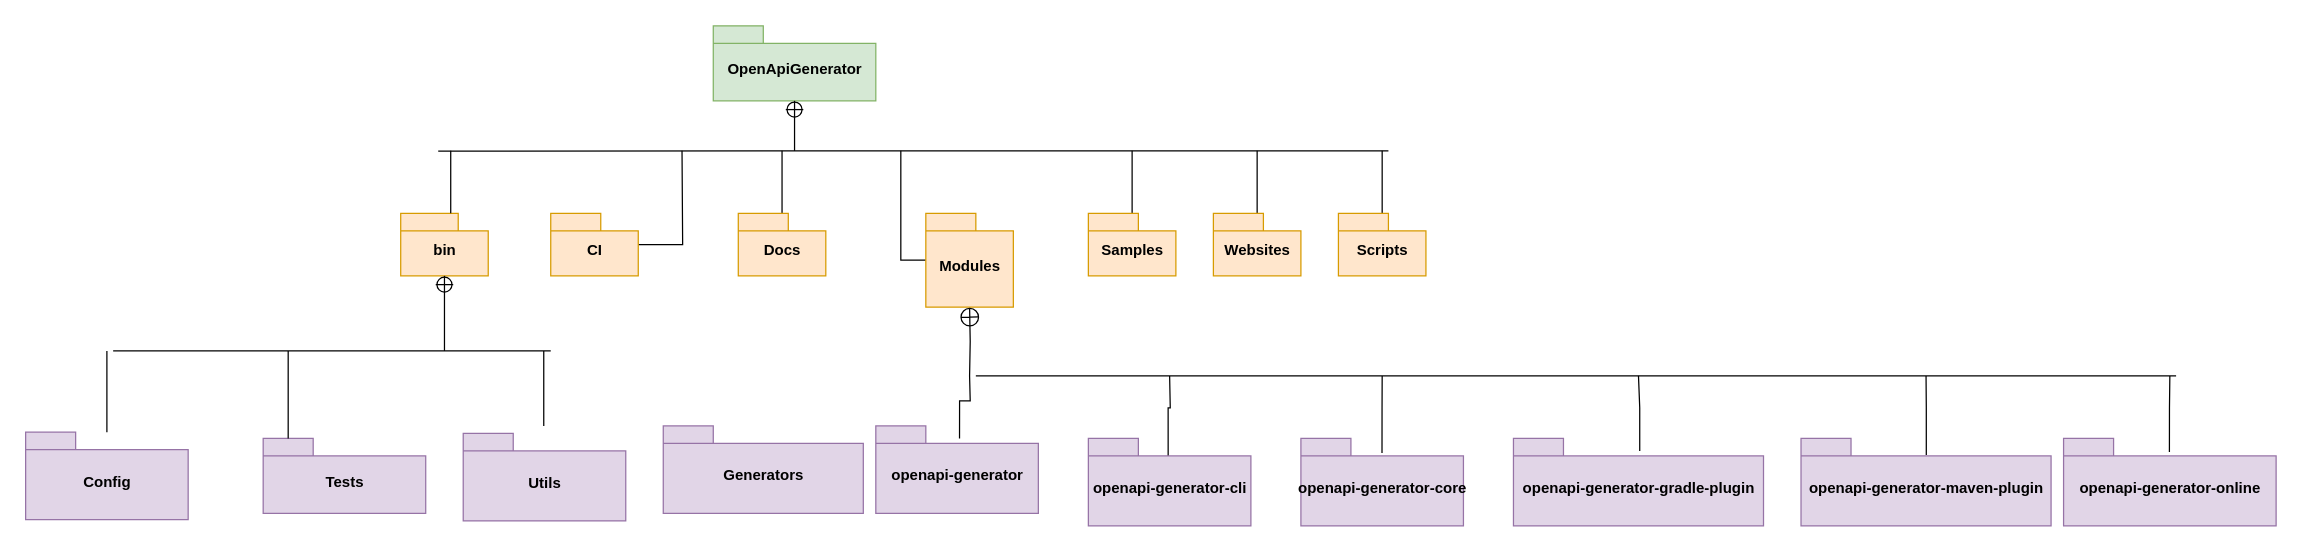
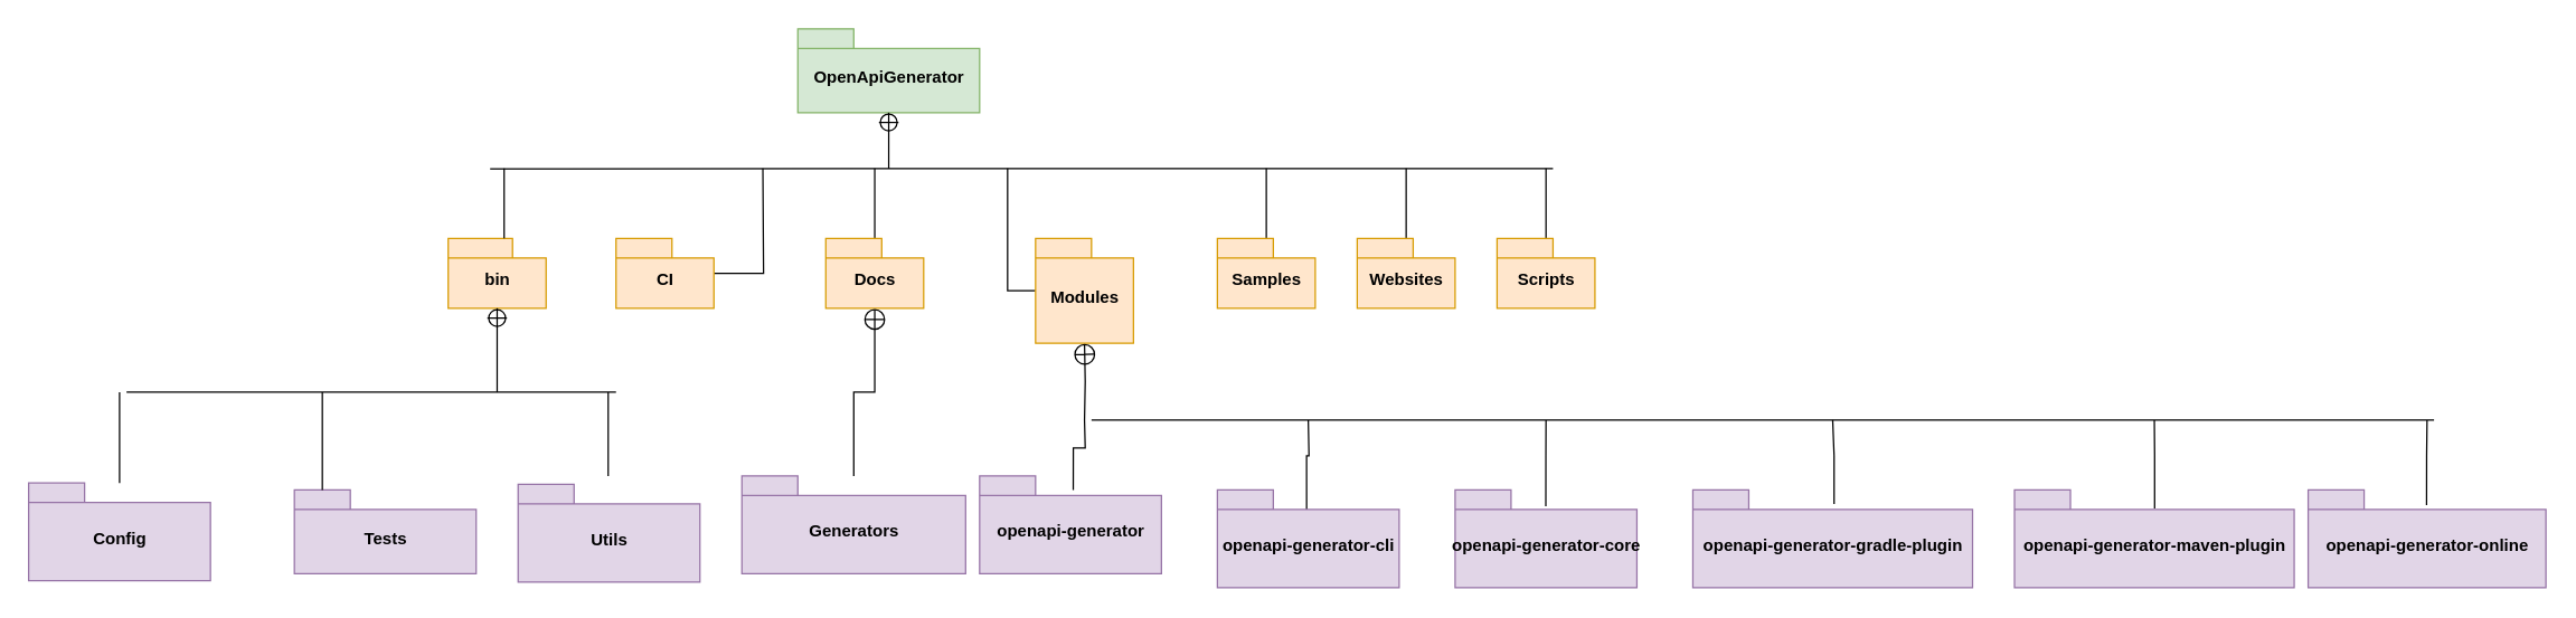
+ <mxCell id="27" style="edgeStyle=orthogonalEdgeStyle;rounded=0;orthogonalLoop=1;jettySize=auto;html=1;entryX=0.5;entryY=1;entryDx=0;entryDy=0;entryPerimeter=0;endArrow=circlePlus;endFill=0;" edge="1" parent="1" source="28" target="6"><mxGeometry relative="1" as="geometry" /></mxCell>
